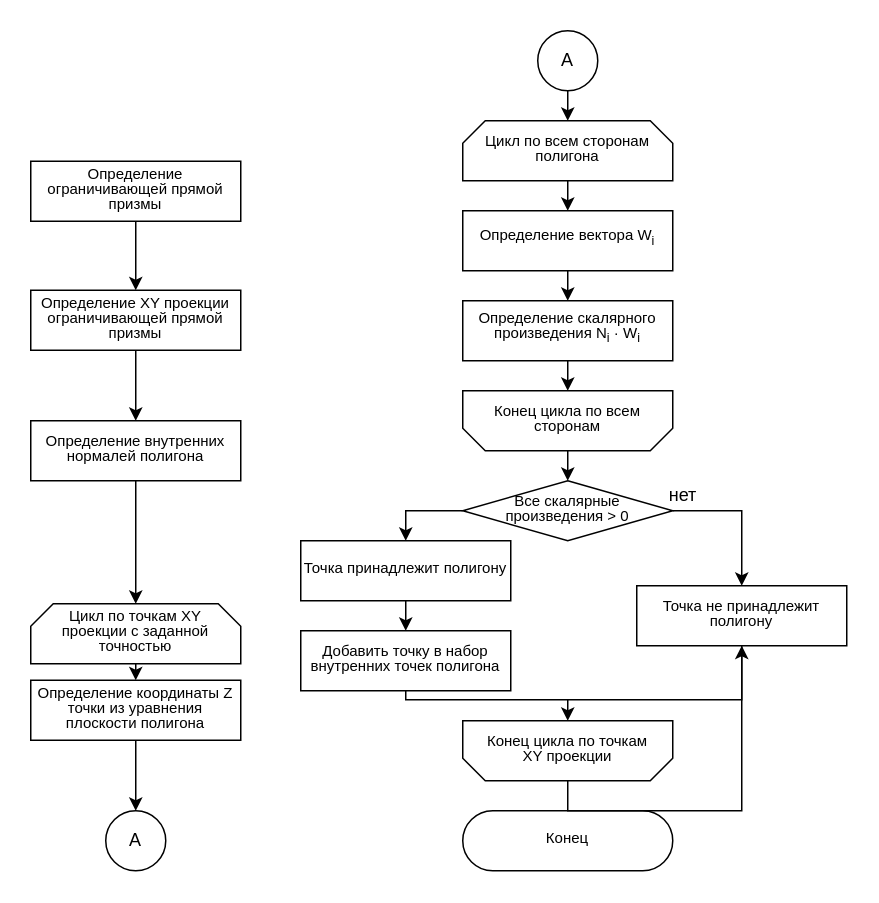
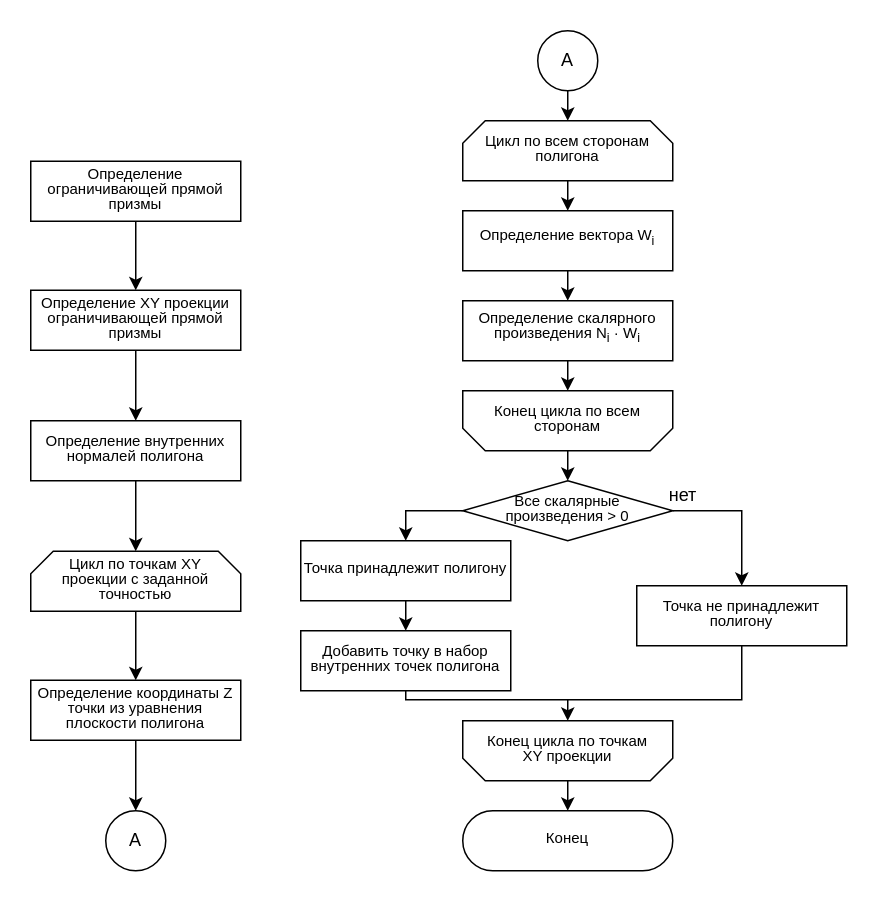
- <mxCell id="7" value="&lt;p style=&quot;line-height: 1&quot;&gt;&lt;font face=&quot;Helvetica&quot;&gt;Цикл по точкам XY проекции с заданной точностью&lt;/font&gt;&lt;/p&gt;" style="strokeWidth=1;html=1;shape=stencil(rVXBUoMwFPyaXJmQ1EOPivXoxYPnlD5LpiEvE7C1f2/gwQgCbU1lmIG3C7t5ZBOYzKpCOWCCW1UCk89MCIPonmCvbbgPREHoilN5ojLta1U5yGsCj8prtTVATFV7PMBJ7+pOQtsCvK4bVm4YfwzPNKfMcrQ2iGi01YgZ8EFMaRve5V8kxpMHsjl3NVUuOJRQgx+hP829EsDES7RTepvTW4TTuKPe95rT+9+d0jinTczX478mKknXN85VRGM8WUfbLXQns4AsRVRmW5Uf9h4/7W52kB/amBwN+lDStTVjQvLuuNykU83ymRA9XeIRBtM6uybmpXsFo+1QQdwv0W8N5/Gg7tFYRYzjvxWi+oj4mrnBCi4kIuCTULToQhJDBtHDlYjSZr2U/olAi9KvowW+AQ==);whiteSpace=wrap;fontSize=10;fontFamily=Times New Roman;spacingLeft=10;spacingRight=10;spacingBottom=4;aspect=fixed;" vertex="1" parent="1"><mxGeometry x="20" y="402" width="140" height="40" as="geometry" /></mxCell>
+ <mxCell id="7" value="&lt;p style=&quot;line-height: 1&quot;&gt;&lt;font face=&quot;Helvetica&quot;&gt;Цикл по точкам XY проекции с заданной точностью&lt;/font&gt;&lt;/p&gt;" style="strokeWidth=1;html=1;shape=stencil(rVXBUoMwFPyaXJmQ1EOPivXoxYPnlD5LpiEvE7C1f2/gwQgCbU1lmIG3C7t5ZBOYzKpCOWCCW1UCk89MCIPonmCvbbgPREHoilN5ojLta1U5yGsCj8prtTVATFV7PMBJ7+pOQtsCvK4bVm4YfwzPNKfMcrQ2iGi01YgZ8EFMaRve5V8kxpMHsjl3NVUuOJRQgx+hP829EsDES7RTepvTW4TTuKPe95rT+9+d0jinTczX478mKknXN85VRGM8WUfbLXQns4AsRVRmW5Uf9h4/7W52kB/amBwN+lDStTVjQvLuuNykU83ymRA9XeIRBtM6uybmpXsFo+1QQdwv0W8N5/Gg7tFYRYzjvxWi+oj4mrnBCi4kIuCTULToQhJDBtHDlYjSZr2U/olAi9KvowW+AQ==);whiteSpace=wrap;fontSize=10;fontFamily=Times New Roman;spacingLeft=10;spacingRight=10;spacingBottom=4;aspect=fixed;" vertex="1" parent="1"><mxGeometry x="20" y="367" width="140" height="40" as="geometry" /></mxCell>
- <mxCell id="27" style="edgeStyle=orthogonalEdgeStyle;rounded=0;orthogonalLoop=1;jettySize=auto;html=1;exitX=0.5;exitY=1;exitDx=0;exitDy=0;exitPerimeter=0;" edge="1" parent="1" source="28" target="20"><mxGeometry relative="1" as="geometry" /></mxCell>
+ <mxCell id="27" style="edgeStyle=orthogonalEdgeStyle;rounded=0;orthogonalLoop=1;jettySize=auto;html=1;exitX=0.5;exitY=1;exitDx=0;exitDy=0;exitPerimeter=0;entryX=0.5;entryY=0;entryDx=0;entryDy=0;" edge="1" parent="1" source="28" target="31"><mxGeometry relative="1" as="geometry" /></mxCell>
